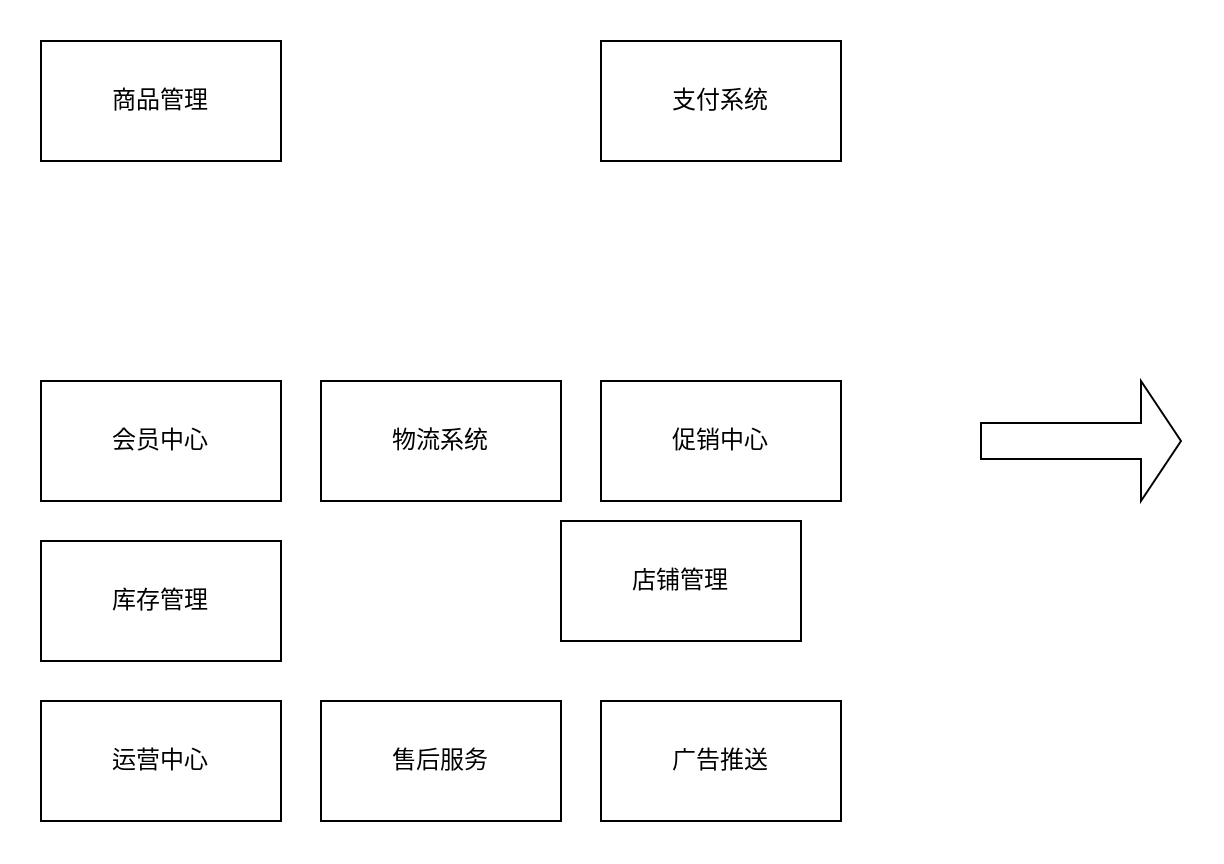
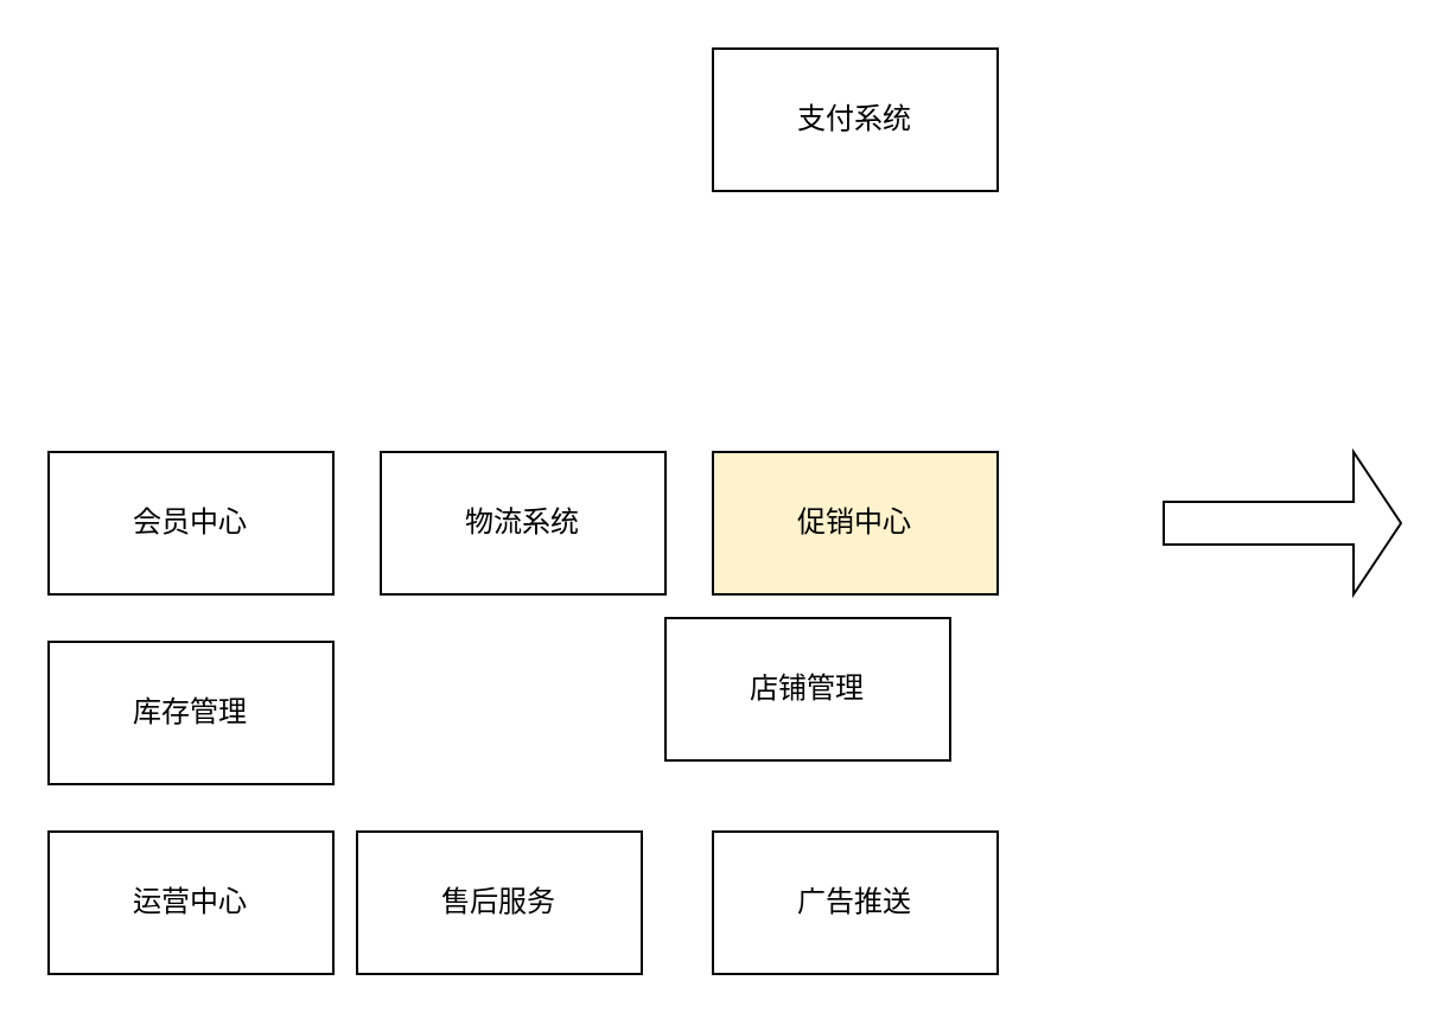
- <mxCell id="2" value="商品管理" style="rounded=0;whiteSpace=wrap;html=1;" vertex="1" parent="1"><mxGeometry x="20" y="20" width="120" height="60" as="geometry" /></mxCell>
- <mxCell id="6" value="促销中心" style="rounded=0;whiteSpace=wrap;html=1;" vertex="1" parent="1"><mxGeometry x="300" y="190" width="120" height="60" as="geometry" /></mxCell>
+ <mxCell id="6" value="促销中心" style="rounded=0;whiteSpace=wrap;html=1;fillColor=#fff2cc;" vertex="1" parent="1"><mxGeometry x="300" y="190" width="120" height="60" as="geometry" /></mxCell>
- <mxCell id="8" value="售后服务" style="rounded=0;whiteSpace=wrap;html=1;" vertex="1" parent="1"><mxGeometry x="160" y="350" width="120" height="60" as="geometry" /></mxCell>
+ <mxCell id="8" value="售后服务" style="rounded=0;whiteSpace=wrap;html=1;" vertex="1" parent="1"><mxGeometry x="150" y="350" width="120" height="60" as="geometry" /></mxCell>
